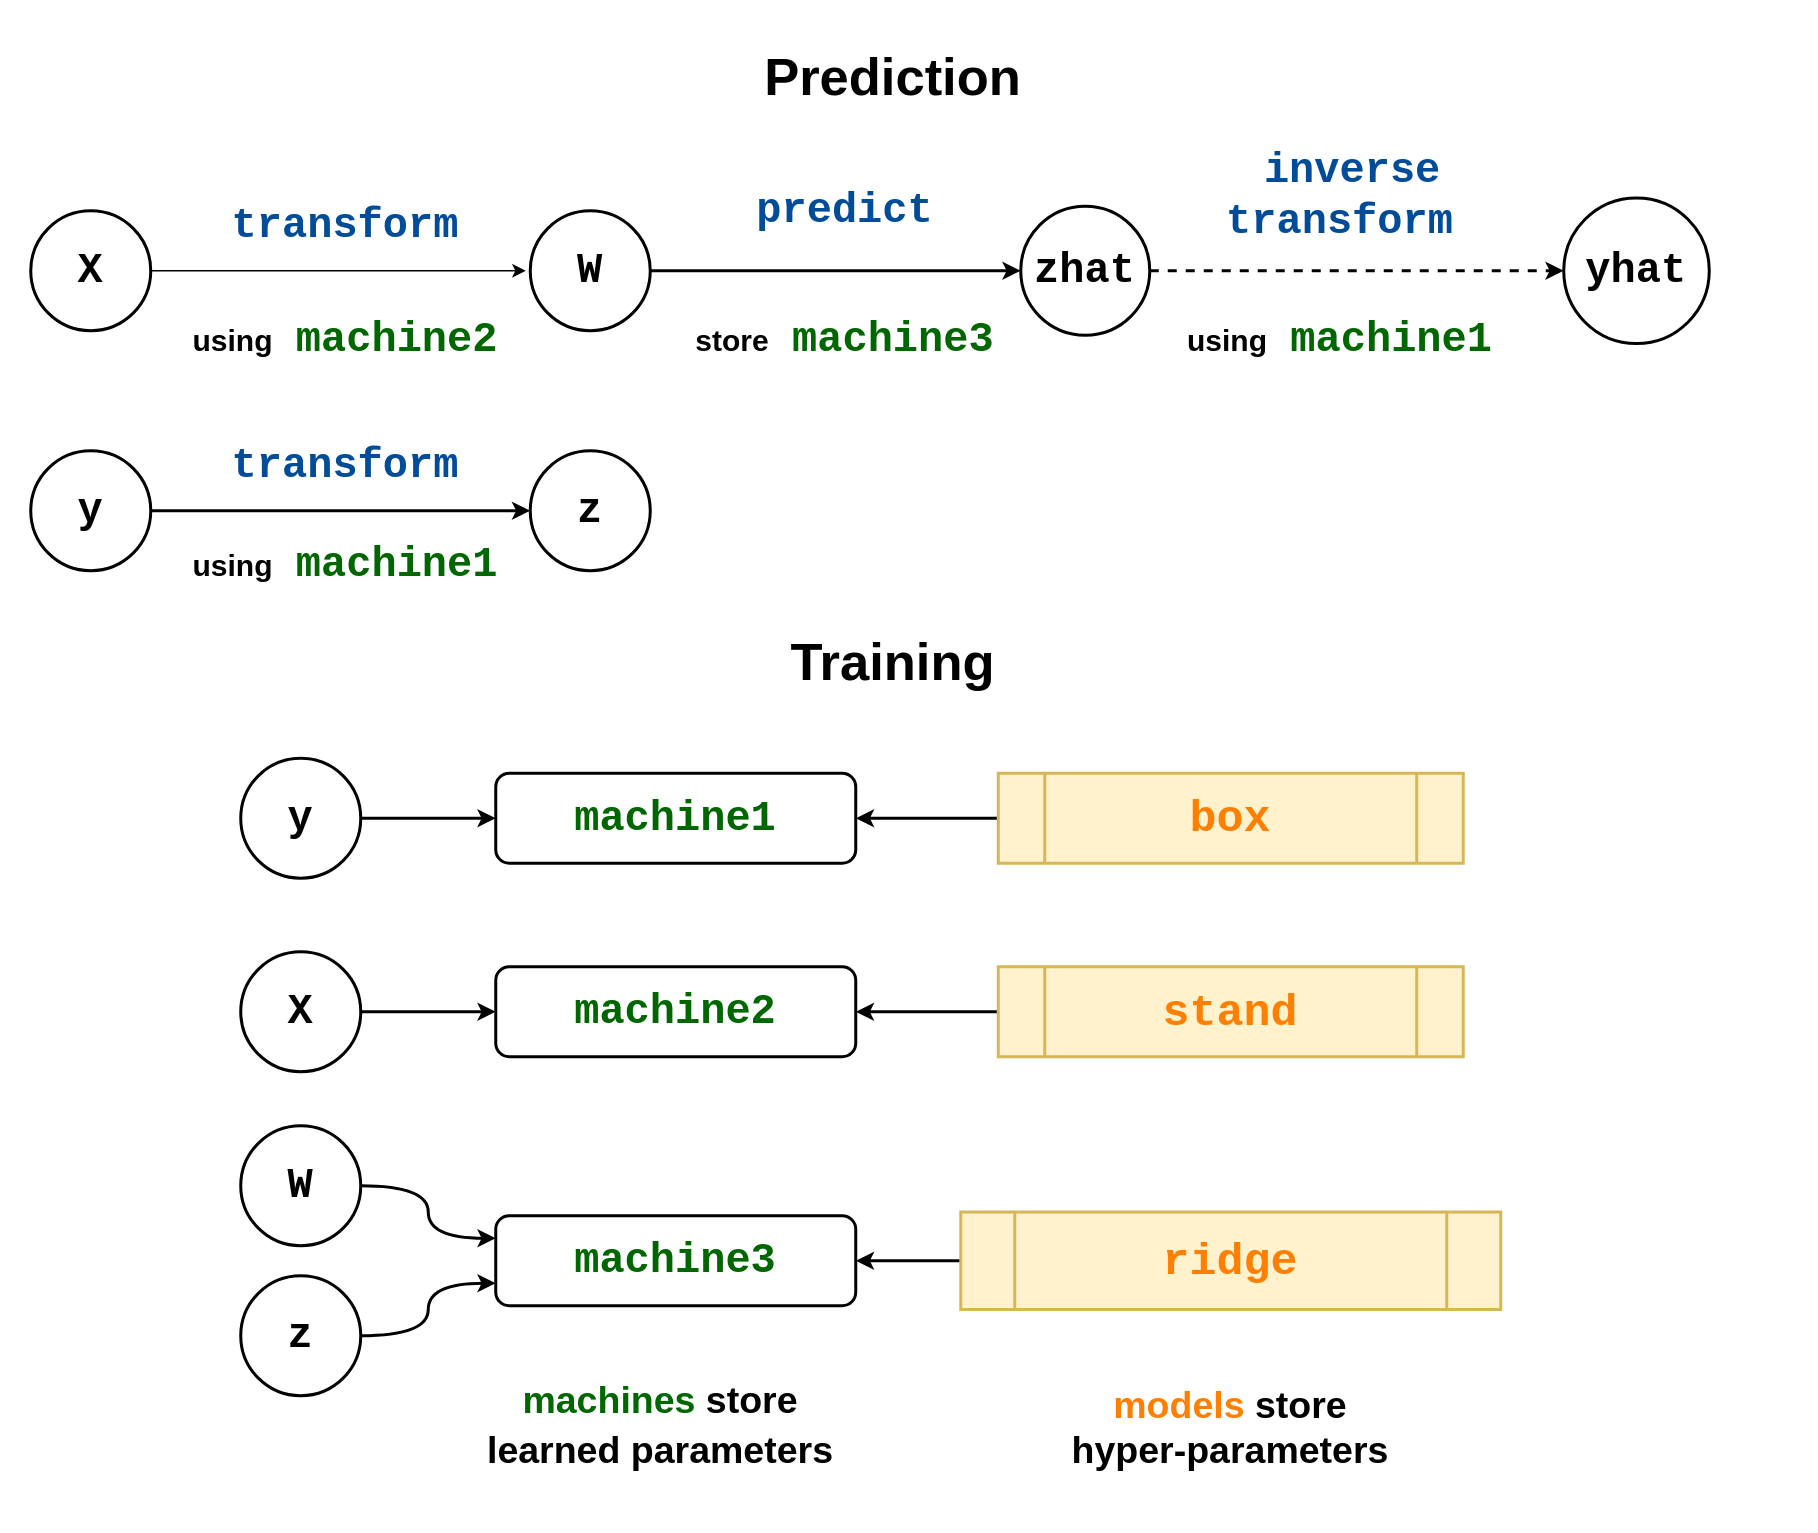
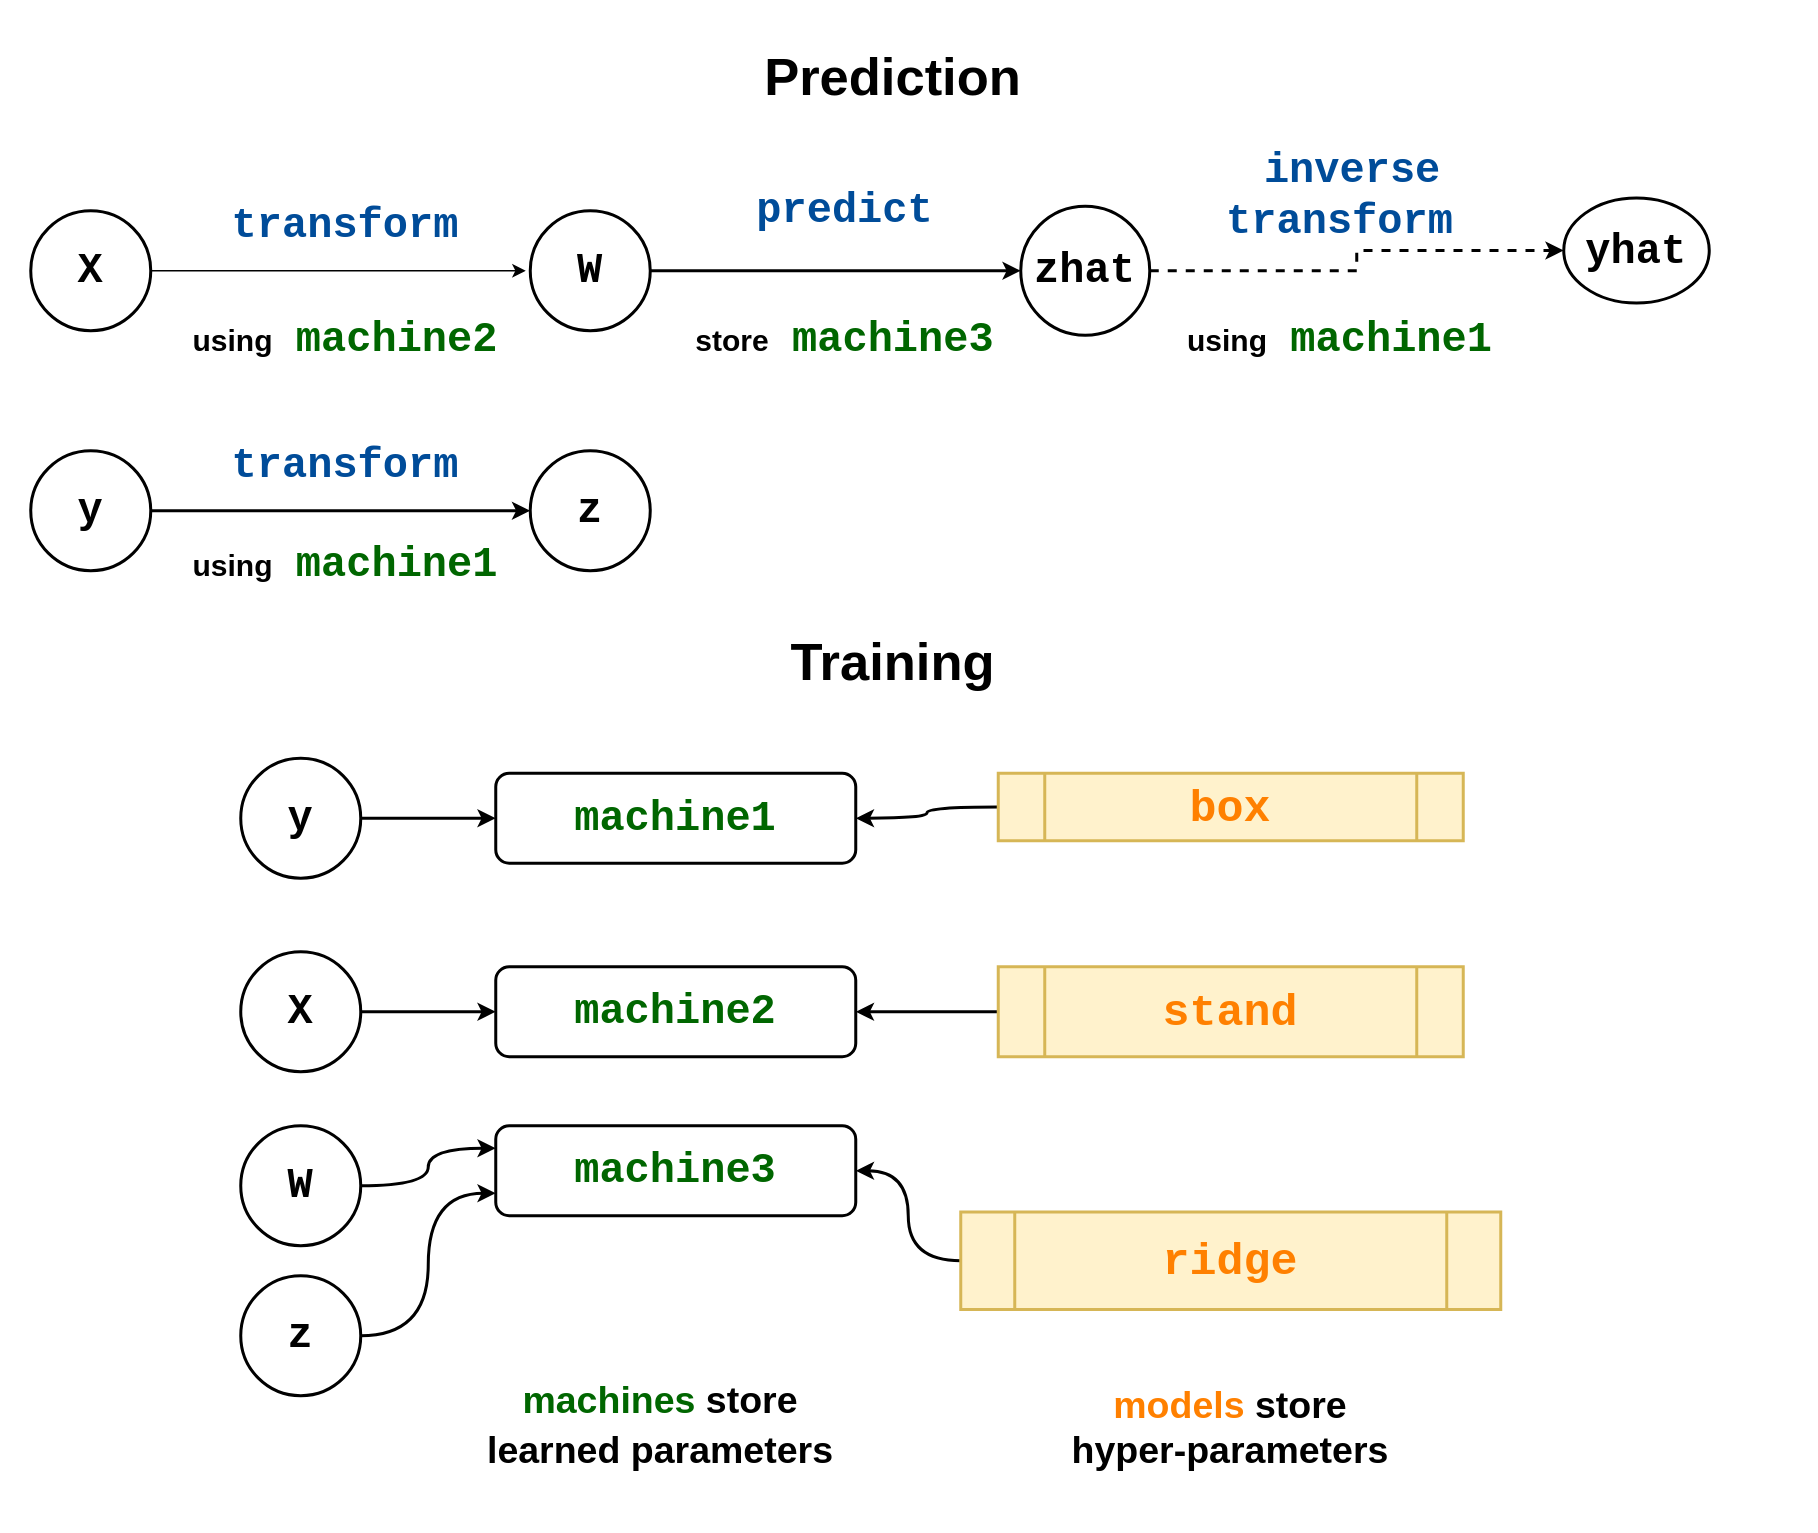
- <mxCell id="3" value="&lt;p class=&quot;p1&quot; style=&quot;margin: 0px ; font-stretch: normal ; line-height: normal&quot;&gt;&lt;span style=&quot;background-color: rgb(255 , 255 , 255)&quot;&gt;&lt;font style=&quot;font-size: 28px&quot;&gt;yhat&lt;/font&gt;&lt;/span&gt;&lt;br&gt;&lt;/p&gt;" style="ellipse;whiteSpace=wrap;html=1;aspect=fixed;strokeWidth=2;fontFamily=Courier New;fontStyle=1" parent="1" vertex="1"><mxGeometry x="1042" y="131.5" width="97" height="97" as="geometry" /></mxCell>
+ <mxCell id="3" value="&lt;p class=&quot;p1&quot; style=&quot;margin: 0px ; font-stretch: normal ; line-height: normal&quot;&gt;&lt;span style=&quot;background-color: rgb(255 , 255 , 255)&quot;&gt;&lt;font style=&quot;font-size: 28px&quot;&gt;yhat&lt;/font&gt;&lt;/span&gt;&lt;br&gt;&lt;/p&gt;" style="ellipse;whiteSpace=wrap;html=1;aspect=fixed;strokeWidth=2;fontFamily=Courier New;fontStyle=1" parent="1" vertex="1"><mxGeometry x="1042" y="131.5" width="97" height="70" as="geometry" /></mxCell>
- <mxCell id="33" value="&lt;b style=&quot;white-space: normal&quot;&gt;&lt;font color=&quot;#ff8000&quot; style=&quot;font-size: 30px&quot;&gt;box&lt;/font&gt;&lt;/b&gt;" style="shape=process;whiteSpace=wrap;html=1;backgroundOutline=1;strokeWidth=2;fontFamily=Courier New;fillColor=#fff2cc;strokeColor=#d6b656;" parent="1" vertex="1"><mxGeometry x="665" y="515" width="310" height="60" as="geometry" /></mxCell>
+ <mxCell id="33" value="&lt;b style=&quot;white-space: normal&quot;&gt;&lt;font color=&quot;#ff8000&quot; style=&quot;font-size: 30px&quot;&gt;box&lt;/font&gt;&lt;/b&gt;" style="shape=process;whiteSpace=wrap;html=1;backgroundOutline=1;strokeWidth=2;fontFamily=Courier New;fillColor=#fff2cc;strokeColor=#d6b656;" parent="1" vertex="1"><mxGeometry x="665" y="515" width="310" height="45" as="geometry" /></mxCell>
- <mxCell id="27" value="&lt;span style=&quot;white-space: normal ; font-size: 28px ; font-weight: 700&quot;&gt;machine3&lt;/span&gt;" style="rounded=1;whiteSpace=wrap;html=1;strokeWidth=2;fontFamily=Courier New;fontColor=#006600;" parent="1" vertex="1"><mxGeometry x="330" y="810" width="240" height="60" as="geometry" /></mxCell>
+ <mxCell id="27" value="&lt;span style=&quot;white-space: normal ; font-size: 28px ; font-weight: 700&quot;&gt;machine3&lt;/span&gt;" style="rounded=1;whiteSpace=wrap;html=1;strokeWidth=2;fontFamily=Courier New;fontColor=#006600;" parent="1" vertex="1"><mxGeometry x="330" y="750" width="240" height="60" as="geometry" /></mxCell>
